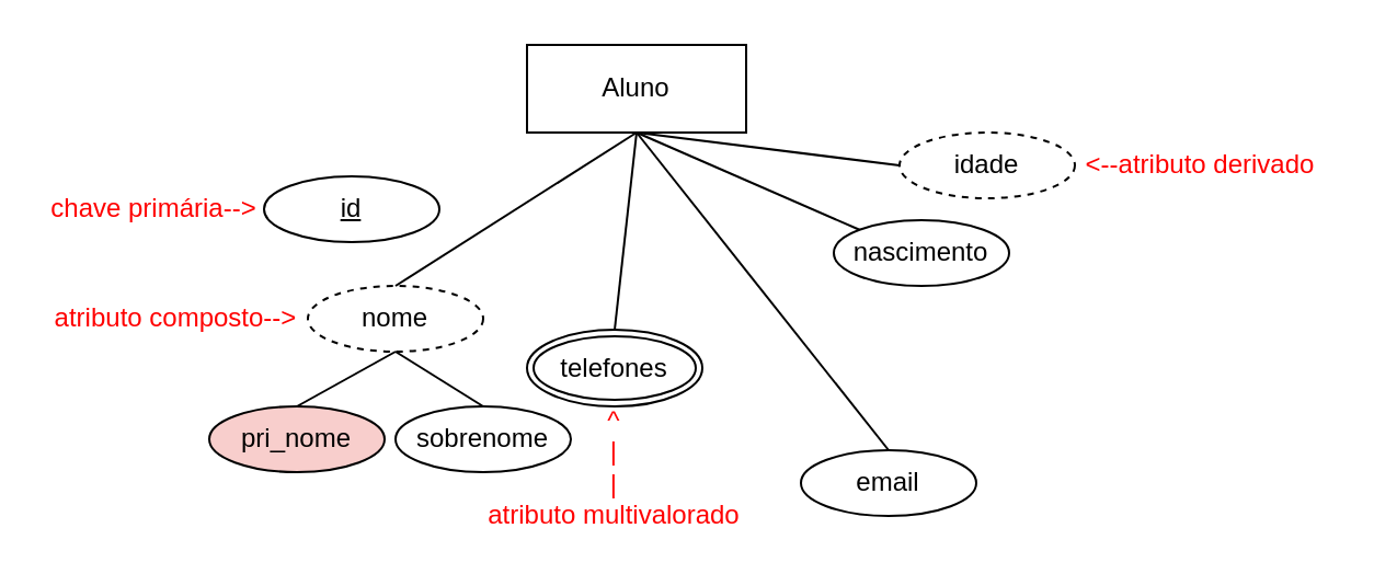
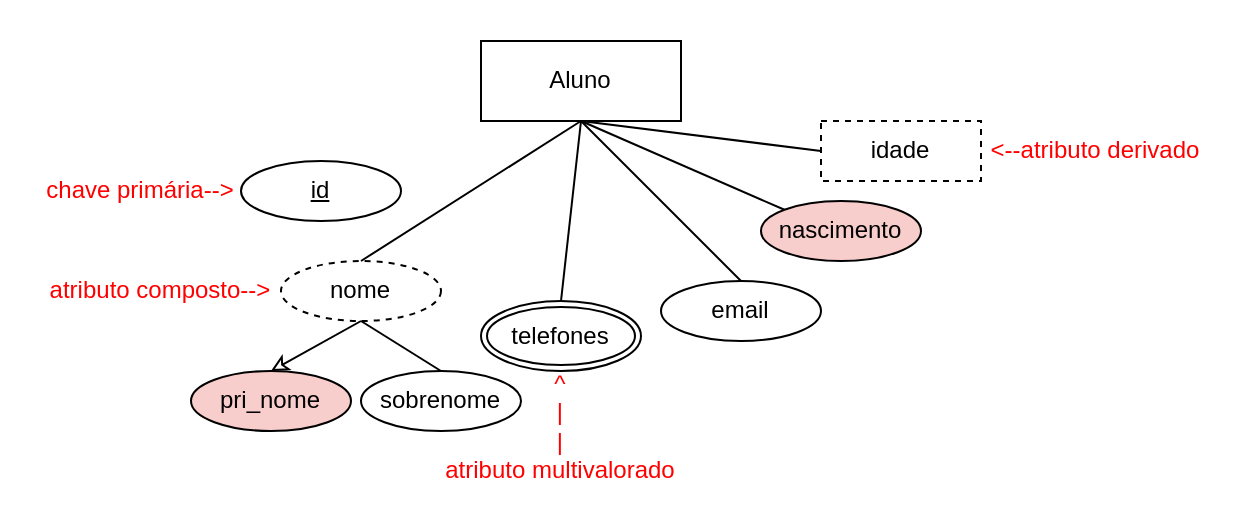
- <mxCell id="8" value="idade" style="ellipse;whiteSpace=wrap;html=1;align=center;dashed=1;" vertex="1" parent="1"><mxGeometry x="410" y="60" width="80" height="30" as="geometry" /></mxCell>
+ <mxCell id="8" value="idade" style="whiteSpace=wrap;html=1;align=center;dashed=1;rounded=0;" vertex="1" parent="1"><mxGeometry x="410" y="60" width="80" height="30" as="geometry" /></mxCell>
- <mxCell id="7" value="nascimento" style="ellipse;whiteSpace=wrap;html=1;align=center;" vertex="1" parent="1"><mxGeometry x="380" y="100" width="80" height="30" as="geometry" /></mxCell>
+ <mxCell id="7" value="nascimento" style="ellipse;whiteSpace=wrap;html=1;align=center;fillColor=#f8cecc;" vertex="1" parent="1"><mxGeometry x="380" y="100" width="80" height="30" as="geometry" /></mxCell>
- <mxCell id="20" style="rounded=0;orthogonalLoop=1;jettySize=auto;html=1;exitX=0.5;exitY=1;exitDx=0;exitDy=0;entryX=0.5;entryY=0;entryDx=0;entryDy=0;endArrow=none;endFill=0;" edge="1" parent="1" source="4" target="12"><mxGeometry relative="1" as="geometry"><mxPoint x="300" y="70" as="sourcePoint" /><mxPoint x="190" y="140" as="targetPoint" /></mxGeometry></mxCell>
+ <mxCell id="20" style="rounded=0;orthogonalLoop=1;jettySize=auto;html=1;exitX=0.5;exitY=1;exitDx=0;exitDy=0;entryX=0.5;entryY=0;entryDx=0;entryDy=0;endArrow=classic;endFill=0;" edge="1" parent="1" source="4" target="12"><mxGeometry relative="1" as="geometry"><mxPoint x="300" y="70" as="sourcePoint" /><mxPoint x="190" y="140" as="targetPoint" /></mxGeometry></mxCell>
- <mxCell id="5" value="email" style="ellipse;whiteSpace=wrap;html=1;align=center;" vertex="1" parent="1"><mxGeometry x="365" y="205" width="80" height="30" as="geometry" /></mxCell>
+ <mxCell id="5" value="email" style="ellipse;whiteSpace=wrap;html=1;align=center;" vertex="1" parent="1"><mxGeometry x="330" y="140" width="80" height="30" as="geometry" /></mxCell>
